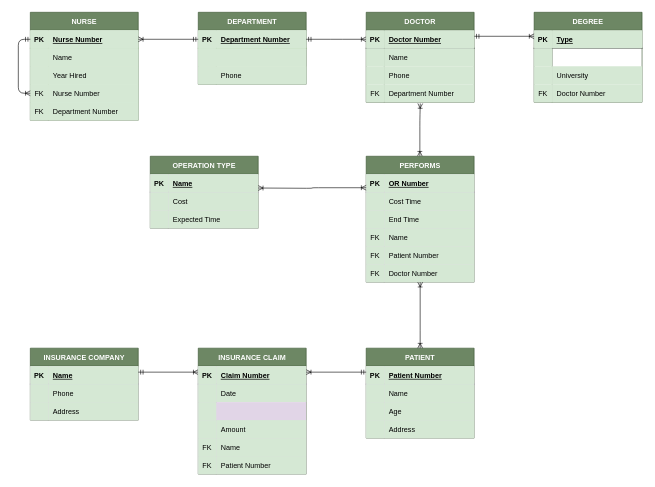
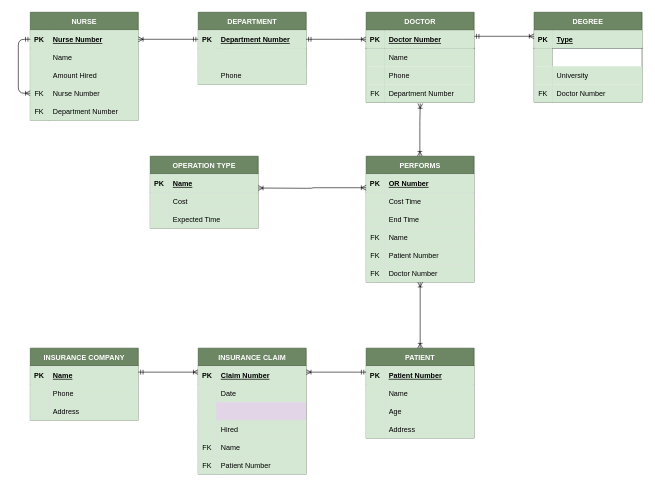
- <mxCell id="11" value="Year Hired" style="shape=partialRectangle;connectable=0;fillColor=#d5e8d4;top=0;left=0;bottom=0;right=0;align=left;spacingLeft=6;overflow=hidden;strokeColor=#82b366;" parent="9" vertex="1"><mxGeometry x="30" width="150" height="30" as="geometry" /></mxCell>
+ <mxCell id="11" value="Amount Hired" style="shape=partialRectangle;connectable=0;fillColor=#d5e8d4;top=0;left=0;bottom=0;right=0;align=left;spacingLeft=6;overflow=hidden;strokeColor=#82b366;" parent="9" vertex="1"><mxGeometry x="30" width="150" height="30" as="geometry" /></mxCell>
- <mxCell id="102" value="Amount" style="shape=partialRectangle;connectable=0;fillColor=#d5e8d4;top=0;left=0;bottom=0;right=0;align=left;spacingLeft=6;overflow=hidden;strokeColor=#82b366;" parent="100" vertex="1"><mxGeometry x="30" width="150" height="30" as="geometry" /></mxCell>
+ <mxCell id="102" value="Hired" style="shape=partialRectangle;connectable=0;fillColor=#d5e8d4;top=0;left=0;bottom=0;right=0;align=left;spacingLeft=6;overflow=hidden;strokeColor=#82b366;" parent="100" vertex="1"><mxGeometry x="30" width="150" height="30" as="geometry" /></mxCell>
